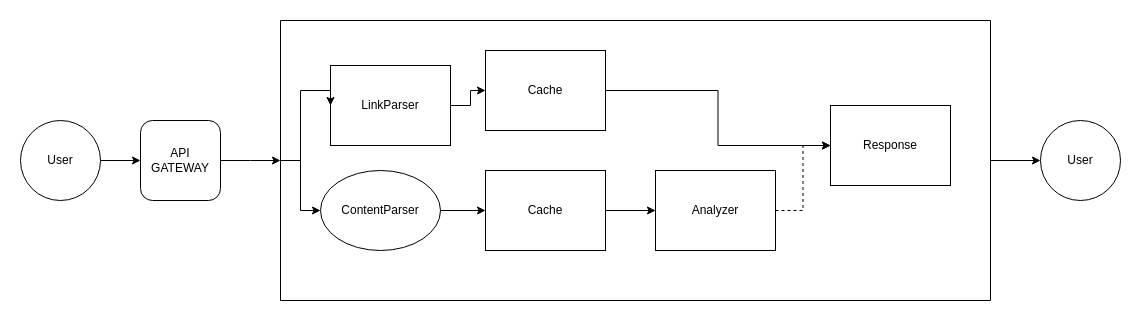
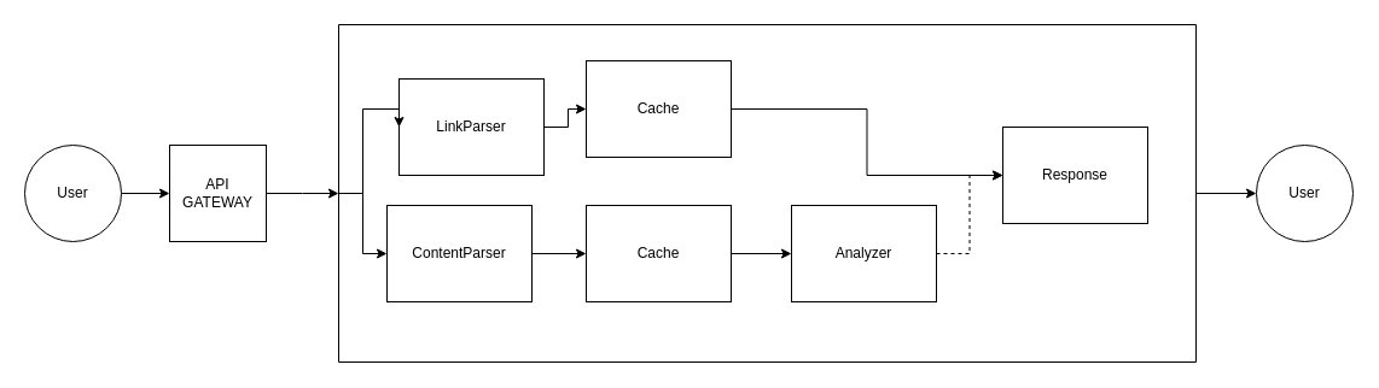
- <mxCell id="5" value="API GATEWAY" style="whiteSpace=wrap;html=1;aspect=fixed;rounded=1;" vertex="1" parent="1"><mxGeometry x="140" y="120" width="80" height="80" as="geometry" /></mxCell>
+ <mxCell id="5" value="API GATEWAY" style="whiteSpace=wrap;html=1;aspect=fixed;" vertex="1" parent="1"><mxGeometry x="140" y="120" width="80" height="80" as="geometry" /></mxCell>
- <mxCell id="11" value="ContentParser" style="ellipse;whiteSpace=wrap;html=1;" vertex="1" parent="7"><mxGeometry x="40" y="150" width="120" height="80" as="geometry" /></mxCell>
+ <mxCell id="11" value="ContentParser" style="rounded=0;whiteSpace=wrap;html=1;" vertex="1" parent="7"><mxGeometry x="40" y="150" width="120" height="80" as="geometry" /></mxCell>
